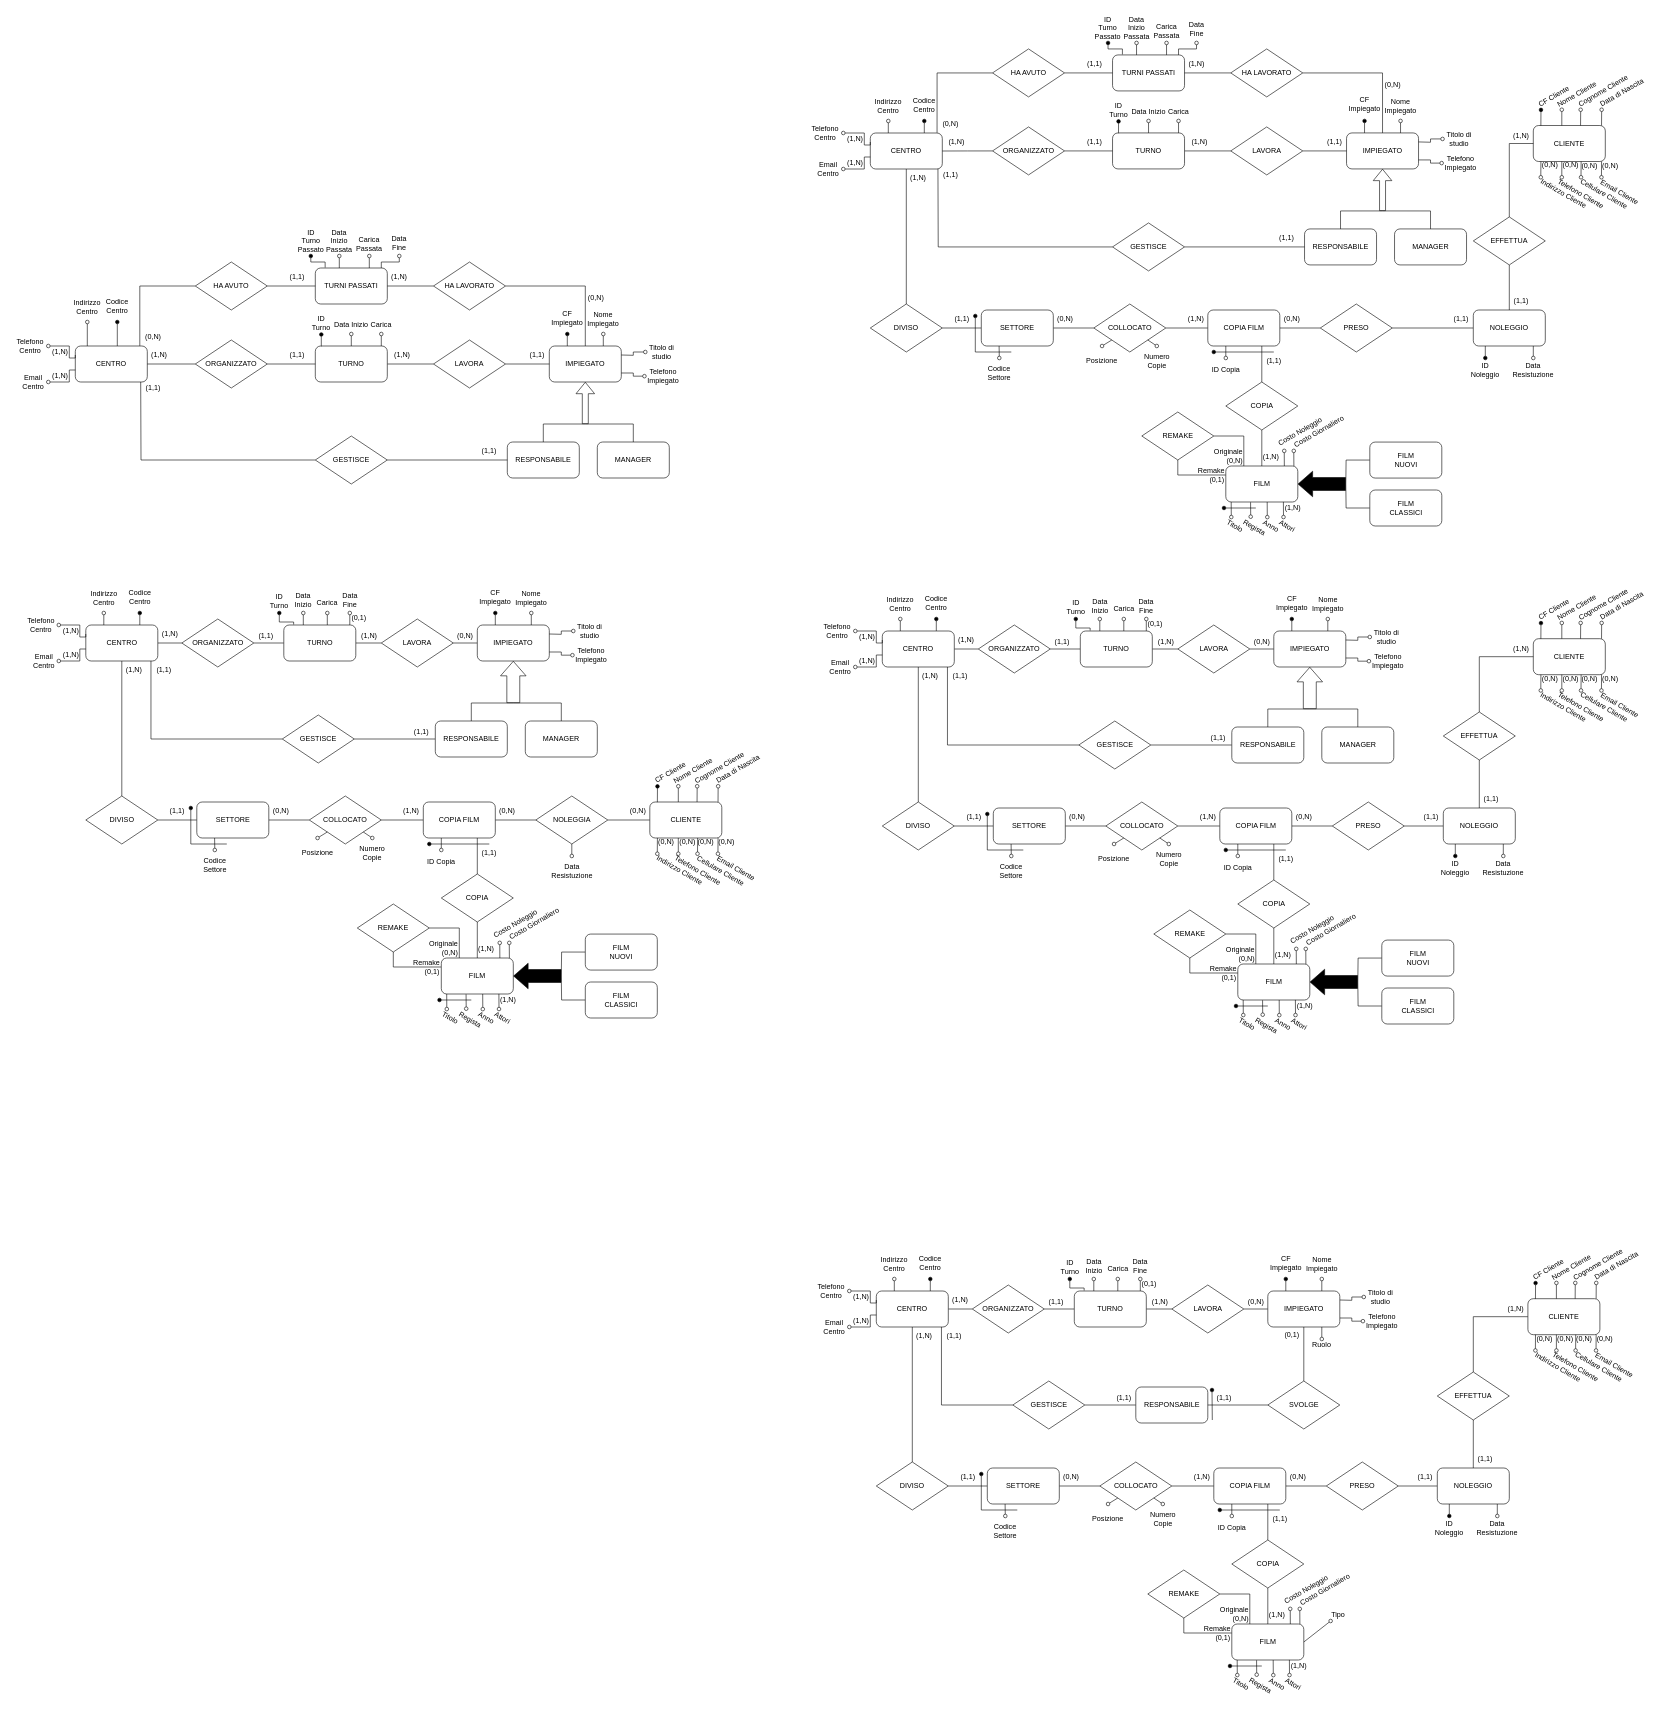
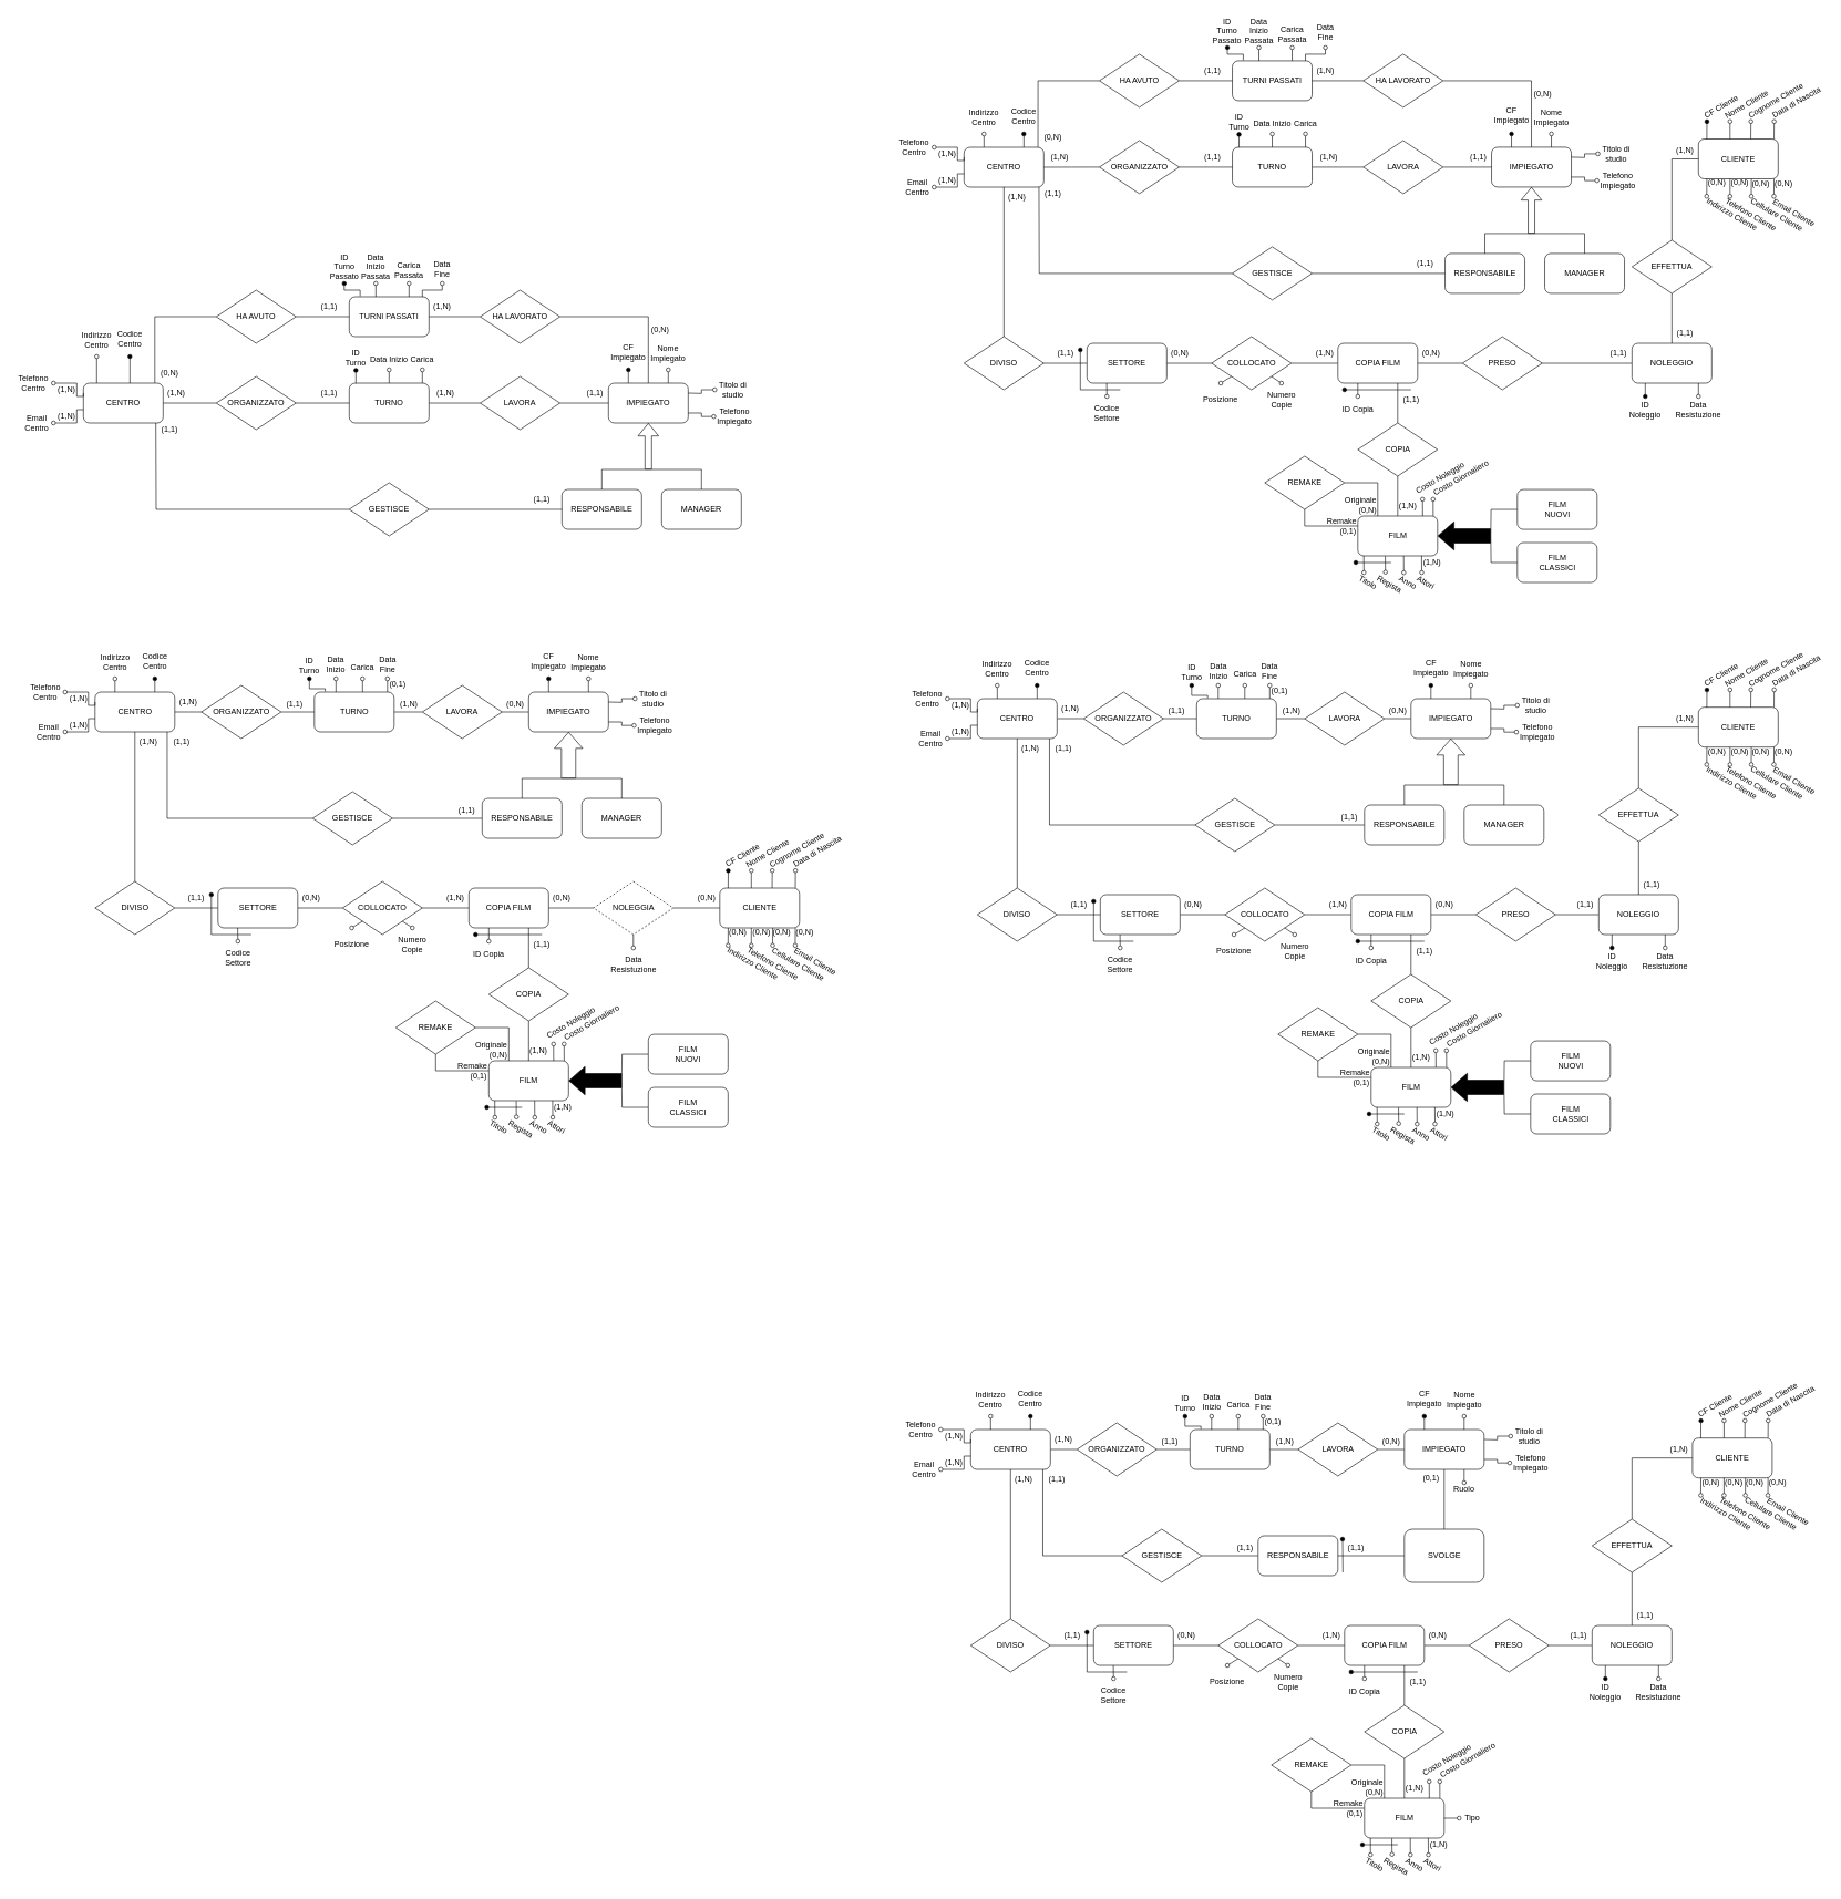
- <mxCell id="167" value="NOLEGGIA" style="rhombus;whiteSpace=wrap;html=1;" parent="166" vertex="1"><mxGeometry width="120" height="80" as="geometry" /></mxCell>
+ <mxCell id="167" value="NOLEGGIA" style="rhombus;whiteSpace=wrap;html=1;dashed=1;" parent="166" vertex="1"><mxGeometry width="120" height="80" as="geometry" /></mxCell>
- <mxCell id="472" value="SVOLGE" style="rhombus;whiteSpace=wrap;html=1;" parent="1" vertex="1"><mxGeometry x="2112.5" y="2301" width="120" height="80" as="geometry" /></mxCell>
+ <mxCell id="472" value="SVOLGE" style="whiteSpace=wrap;html=1;rounded=1;" parent="1" vertex="1"><mxGeometry x="2112.5" y="2301" width="120" height="80" as="geometry" /></mxCell>
- <mxCell id="497" value="Tipo" style="text;html=1;strokeColor=none;fillColor=none;align=center;verticalAlign=middle;whiteSpace=wrap;rounded=0;" parent="475" vertex="1"><mxGeometry x="217.5" y="68.66" width="40" height="20" as="geometry" /></mxCell>
+ <mxCell id="497" value="Tipo" style="text;html=1;strokeColor=none;fillColor=none;align=center;verticalAlign=middle;whiteSpace=wrap;rounded=0;" parent="475" vertex="1"><mxGeometry x="202.5" y="113.66" width="40" height="20" as="geometry" /></mxCell>
